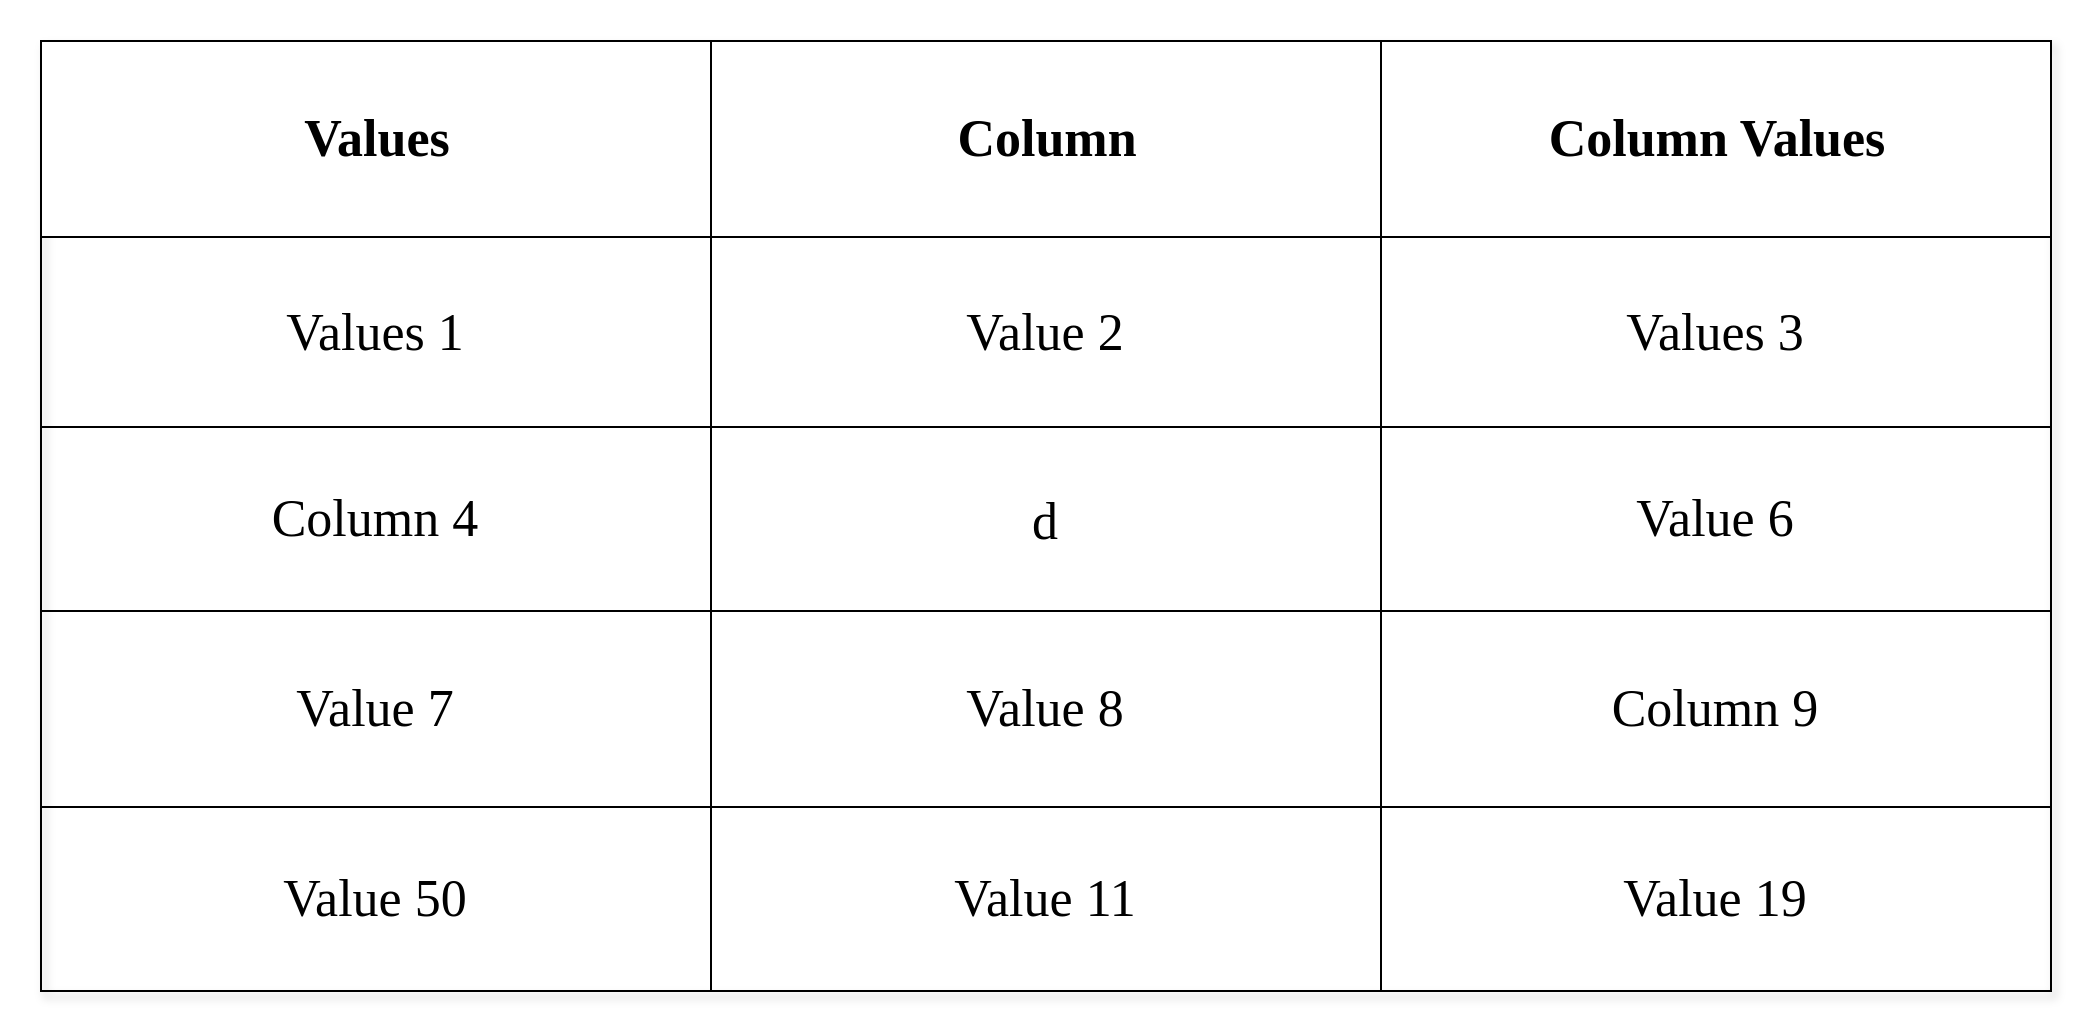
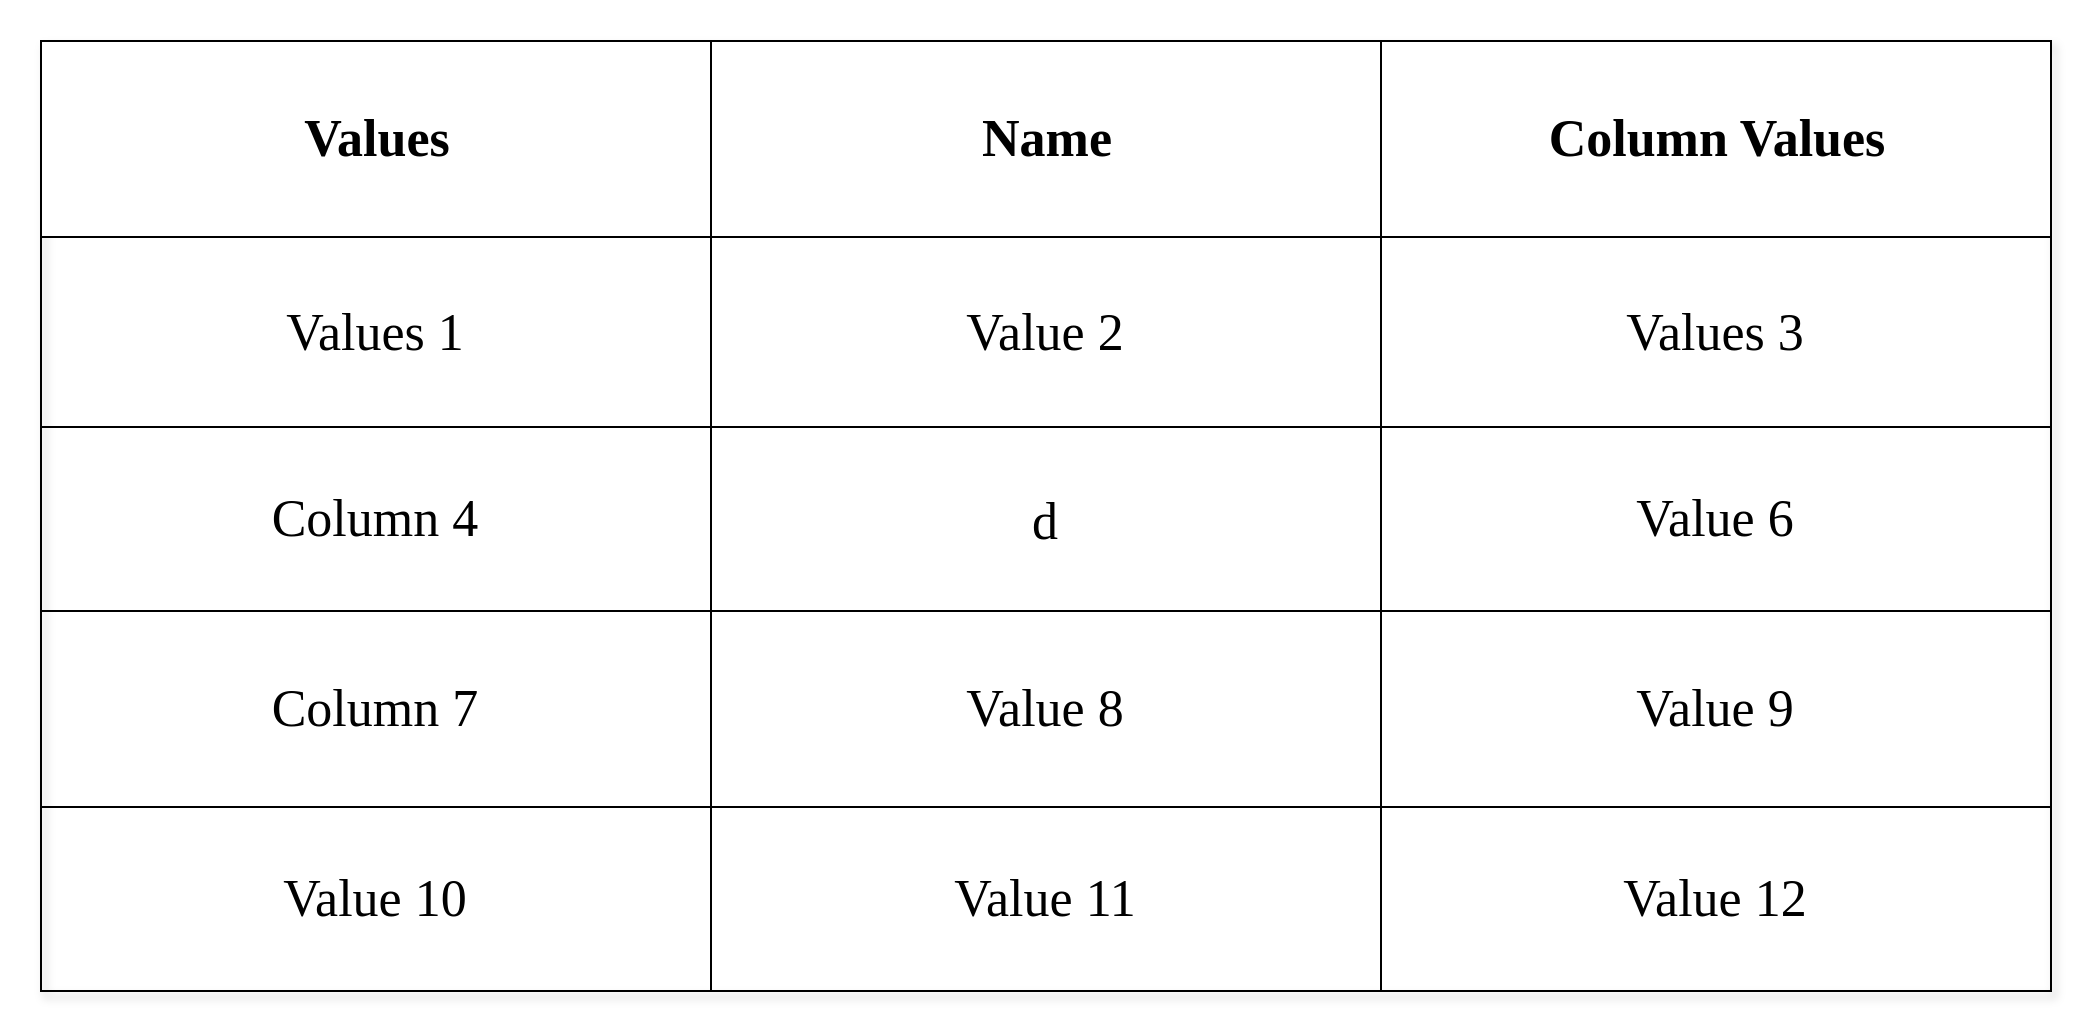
- <mxCell id="5" value="Column" style="connectable=0;recursiveResize=0;fillColor=light-dark(#FFFFFF,#66B2FF);align=center;fontStyle=1;html=1;fontSize=26;fontFamily=Shantell Sans;fontSource=https%3A%2F%2Ffonts.googleapis.com%2Fcss%3Ffamily%3DShantell%2BSans;labelBackgroundColor=light-dark(default, #ae5656);gradientColor=none;" vertex="1" parent="3"><mxGeometry x="335" width="335" height="98" as="geometry"><mxRectangle width="335" height="98" as="alternateBounds" /></mxGeometry></mxCell>
+ <mxCell id="5" value="Name" style="connectable=0;recursiveResize=0;fillColor=light-dark(#FFFFFF,#66B2FF);align=center;fontStyle=1;html=1;fontSize=26;fontFamily=Shantell Sans;fontSource=https%3A%2F%2Ffonts.googleapis.com%2Fcss%3Ffamily%3DShantell%2BSans;labelBackgroundColor=light-dark(default, #ae5656);gradientColor=none;" vertex="1" parent="3"><mxGeometry x="335" width="335" height="98" as="geometry"><mxRectangle width="335" height="98" as="alternateBounds" /></mxGeometry></mxCell>
- <mxCell id="16" value="Value 7" style="connectable=0;recursiveResize=0;fillColor=none;fontStyle=0;align=center;whiteSpace=wrap;html=1;fontSize=26;fontFamily=Shantell Sans;fontSource=https%3A%2F%2Ffonts.googleapis.com%2Fcss%3Ffamily%3DShantell%2BSans;" vertex="1" parent="15"><mxGeometry width="335" height="98" as="geometry"><mxRectangle width="335" height="98" as="alternateBounds" /></mxGeometry></mxCell>
+ <mxCell id="16" value="Column 7" style="connectable=0;recursiveResize=0;fillColor=none;fontStyle=0;align=center;whiteSpace=wrap;html=1;fontSize=26;fontFamily=Shantell Sans;fontSource=https%3A%2F%2Ffonts.googleapis.com%2Fcss%3Ffamily%3DShantell%2BSans;" vertex="1" parent="15"><mxGeometry width="335" height="98" as="geometry"><mxRectangle width="335" height="98" as="alternateBounds" /></mxGeometry></mxCell>
- <mxCell id="18" value="Column 9" style="connectable=0;recursiveResize=0;fillColor=none;fontStyle=0;align=center;whiteSpace=wrap;html=1;fontSize=26;fontFamily=Shantell Sans;fontSource=https%3A%2F%2Ffonts.googleapis.com%2Fcss%3Ffamily%3DShantell%2BSans;" vertex="1" parent="15"><mxGeometry x="670" width="335" height="98" as="geometry"><mxRectangle width="335" height="98" as="alternateBounds" /></mxGeometry></mxCell>
+ <mxCell id="18" value="Value 9" style="connectable=0;recursiveResize=0;fillColor=none;fontStyle=0;align=center;whiteSpace=wrap;html=1;fontSize=26;fontFamily=Shantell Sans;fontSource=https%3A%2F%2Ffonts.googleapis.com%2Fcss%3Ffamily%3DShantell%2BSans;" vertex="1" parent="15"><mxGeometry x="670" width="335" height="98" as="geometry"><mxRectangle width="335" height="98" as="alternateBounds" /></mxGeometry></mxCell>
- <mxCell id="20" value="Value 50" style="connectable=0;recursiveResize=0;fillColor=none;whiteSpace=wrap;html=1;fontSize=26;fontFamily=Shantell Sans;fontSource=https%3A%2F%2Ffonts.googleapis.com%2Fcss%3Ffamily%3DShantell%2BSans;" vertex="1" parent="19"><mxGeometry width="335" height="92" as="geometry"><mxRectangle width="335" height="92" as="alternateBounds" /></mxGeometry></mxCell>
+ <mxCell id="20" value="Value 10" style="connectable=0;recursiveResize=0;fillColor=none;whiteSpace=wrap;html=1;fontSize=26;fontFamily=Shantell Sans;fontSource=https%3A%2F%2Ffonts.googleapis.com%2Fcss%3Ffamily%3DShantell%2BSans;" vertex="1" parent="19"><mxGeometry width="335" height="92" as="geometry"><mxRectangle width="335" height="92" as="alternateBounds" /></mxGeometry></mxCell>
- <mxCell id="22" value="Value 19" style="connectable=0;recursiveResize=0;fillColor=none;whiteSpace=wrap;html=1;fontSize=26;fontFamily=Shantell Sans;fontSource=https%3A%2F%2Ffonts.googleapis.com%2Fcss%3Ffamily%3DShantell%2BSans;" vertex="1" parent="19"><mxGeometry x="670" width="335" height="92" as="geometry"><mxRectangle width="335" height="92" as="alternateBounds" /></mxGeometry></mxCell>
+ <mxCell id="22" value="Value 12" style="connectable=0;recursiveResize=0;fillColor=none;whiteSpace=wrap;html=1;fontSize=26;fontFamily=Shantell Sans;fontSource=https%3A%2F%2Ffonts.googleapis.com%2Fcss%3Ffamily%3DShantell%2BSans;" vertex="1" parent="19"><mxGeometry x="670" width="335" height="92" as="geometry"><mxRectangle width="335" height="92" as="alternateBounds" /></mxGeometry></mxCell>
